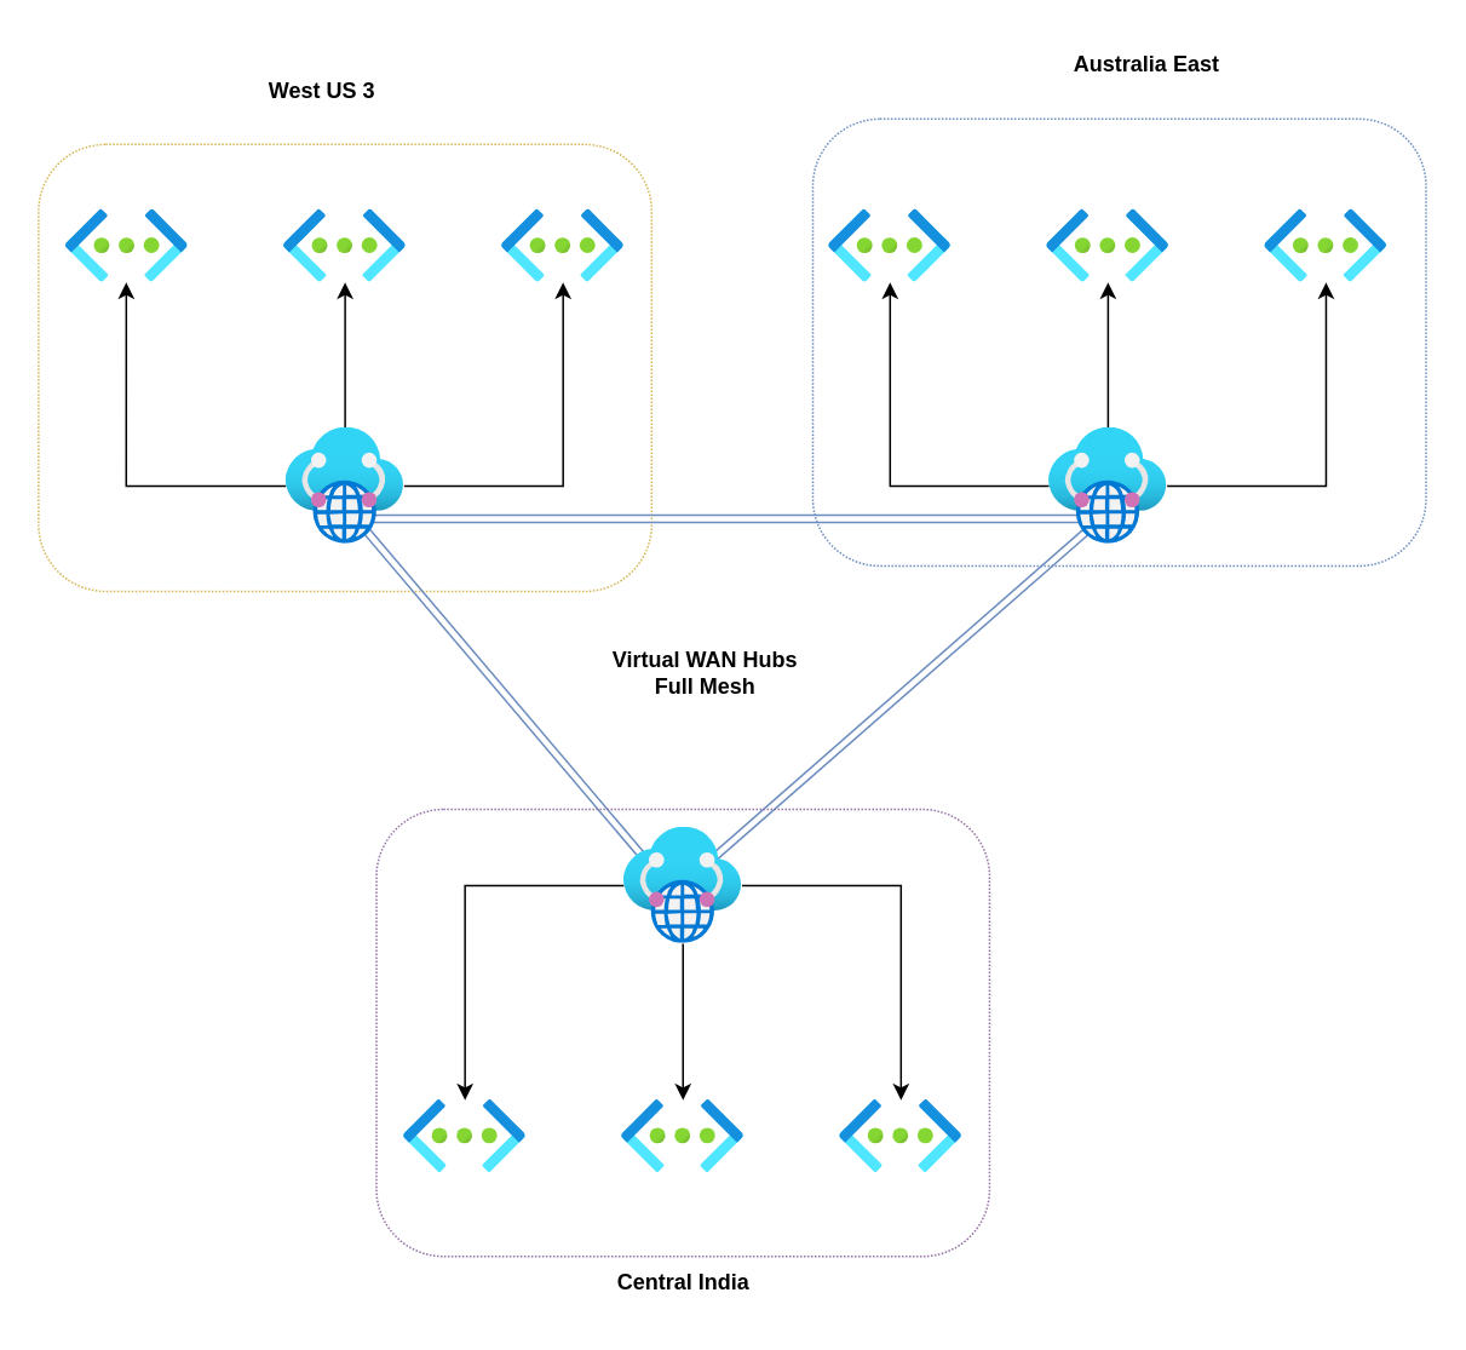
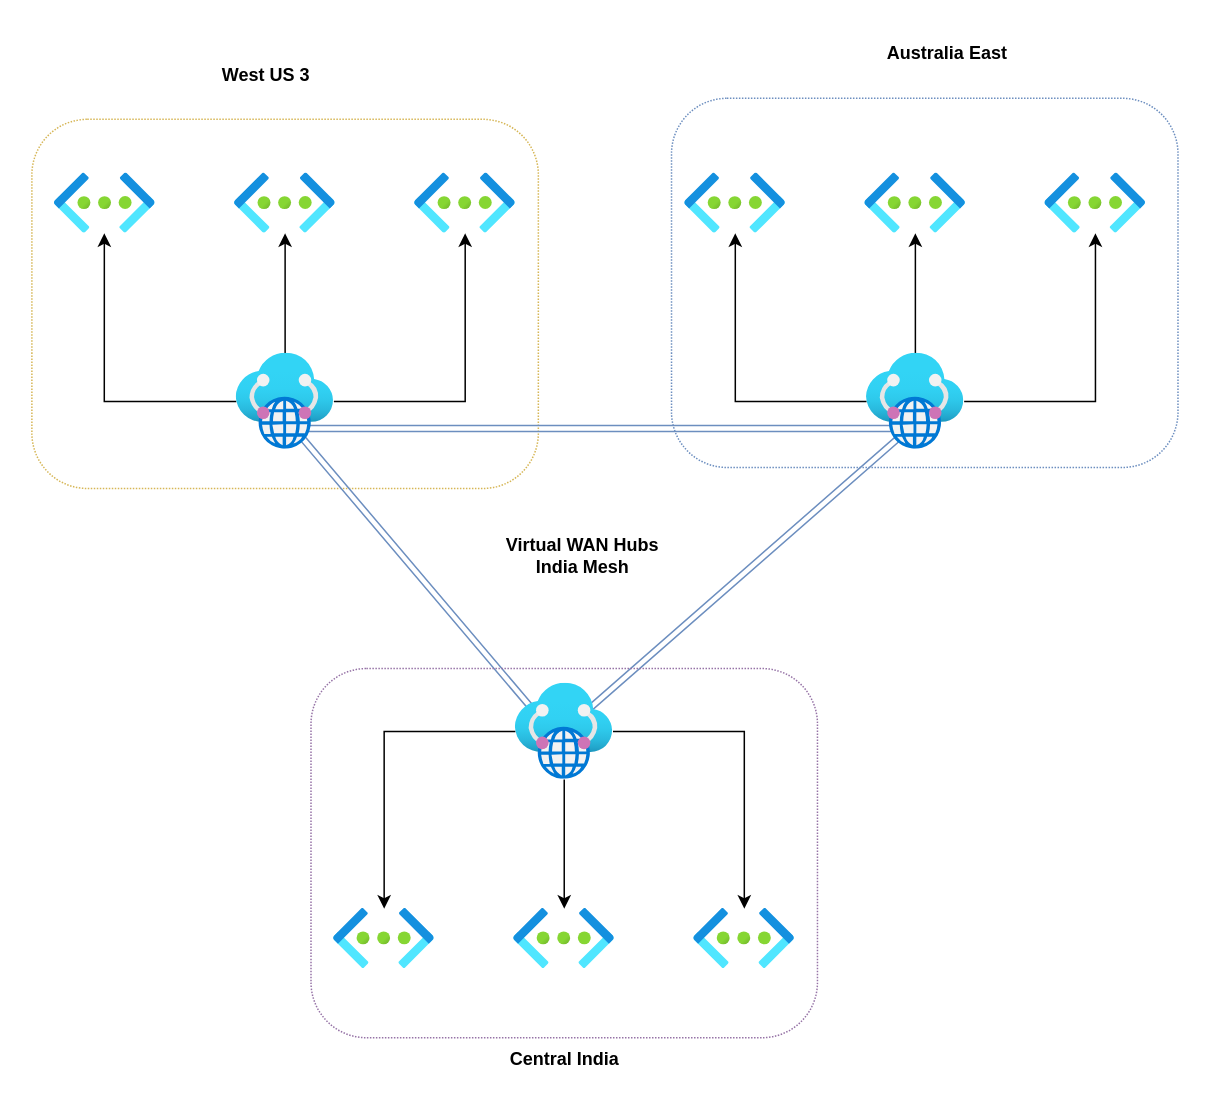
- <mxCell id="32" value="Virtual WAN Hubs&lt;br&gt;Full Mesh" style="text;html=1;strokeColor=none;fillColor=none;align=center;verticalAlign=middle;whiteSpace=wrap;rounded=0;dashed=1;dashPattern=1 1;fontStyle=1" vertex="1" parent="1"><mxGeometry x="253" y="355" width="270" height="30" as="geometry" /></mxCell>
+ <mxCell id="32" value="Virtual WAN Hubs&lt;br&gt;India Mesh" style="text;html=1;strokeColor=none;fillColor=none;align=center;verticalAlign=middle;whiteSpace=wrap;rounded=0;dashed=1;dashPattern=1 1;fontStyle=1" vertex="1" parent="1"><mxGeometry x="253" y="355" width="270" height="30" as="geometry" /></mxCell>
